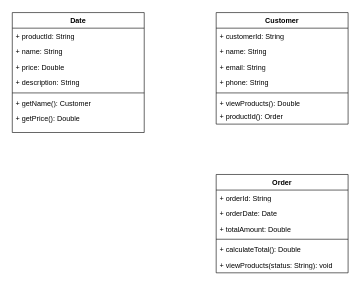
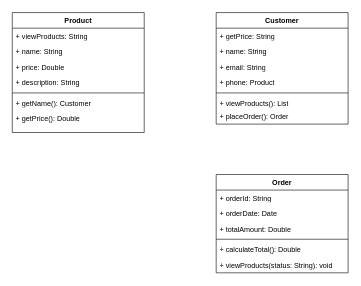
- <mxCell id="2" value="Date" style="swimlane;fontStyle=1;align=center;verticalAlign=top;childLayout=stackLayout;horizontal=1;startSize=26;horizontalStack=0;resizeParent=1;resizeParentMax=0;resizeLast=0;collapsible=1;marginBottom=0;whiteSpace=wrap;html=1;" parent="1" vertex="1"><mxGeometry x="20" y="20" width="220" height="200" as="geometry" /></mxCell>
+ <mxCell id="2" value="Product" style="swimlane;fontStyle=1;align=center;verticalAlign=top;childLayout=stackLayout;horizontal=1;startSize=26;horizontalStack=0;resizeParent=1;resizeParentMax=0;resizeLast=0;collapsible=1;marginBottom=0;whiteSpace=wrap;html=1;" parent="1" vertex="1"><mxGeometry x="20" y="20" width="220" height="200" as="geometry" /></mxCell>
- <mxCell id="3" value="+ productId: String" style="text;strokeColor=none;fillColor=none;align=left;verticalAlign=top;spacingLeft=4;spacingRight=4;overflow=hidden;rotatable=0;points=[[0,0.5],[1,0.5]];portConstraint=eastwest;whiteSpace=wrap;html=1;" parent="2" vertex="1"><mxGeometry y="26" width="220" height="26" as="geometry" /></mxCell>
+ <mxCell id="3" value="+ viewProducts: String" style="text;strokeColor=none;fillColor=none;align=left;verticalAlign=top;spacingLeft=4;spacingRight=4;overflow=hidden;rotatable=0;points=[[0,0.5],[1,0.5]];portConstraint=eastwest;whiteSpace=wrap;html=1;" parent="2" vertex="1"><mxGeometry y="26" width="220" height="26" as="geometry" /></mxCell>
- <mxCell id="11" value="+ customerId: String" style="text;strokeColor=none;fillColor=none;align=left;verticalAlign=top;spacingLeft=4;spacingRight=4;overflow=hidden;rotatable=0;points=[[0,0.5],[1,0.5]];portConstraint=eastwest;whiteSpace=wrap;html=1;" parent="10" vertex="1"><mxGeometry y="26" width="220" height="26" as="geometry" /></mxCell>
+ <mxCell id="11" value="+ getPrice: String" style="text;strokeColor=none;fillColor=none;align=left;verticalAlign=top;spacingLeft=4;spacingRight=4;overflow=hidden;rotatable=0;points=[[0,0.5],[1,0.5]];portConstraint=eastwest;whiteSpace=wrap;html=1;" parent="10" vertex="1"><mxGeometry y="26" width="220" height="26" as="geometry" /></mxCell>
- <mxCell id="14" value="+ phone: String" style="text;strokeColor=none;fillColor=none;align=left;verticalAlign=top;spacingLeft=4;spacingRight=4;overflow=hidden;rotatable=0;points=[[0,0.5],[1,0.5]];portConstraint=eastwest;whiteSpace=wrap;html=1;" parent="10" vertex="1"><mxGeometry y="104" width="220" height="26" as="geometry" /></mxCell>
+ <mxCell id="14" value="+ phone: Product" style="text;strokeColor=none;fillColor=none;align=left;verticalAlign=top;spacingLeft=4;spacingRight=4;overflow=hidden;rotatable=0;points=[[0,0.5],[1,0.5]];portConstraint=eastwest;whiteSpace=wrap;html=1;" parent="10" vertex="1"><mxGeometry y="104" width="220" height="26" as="geometry" /></mxCell>
- <mxCell id="16" value="+ viewProducts(): Double" style="text;strokeColor=none;fillColor=none;align=left;verticalAlign=top;spacingLeft=4;spacingRight=4;overflow=hidden;rotatable=0;points=[[0,0.5],[1,0.5]];portConstraint=eastwest;whiteSpace=wrap;html=1;" parent="10" vertex="1"><mxGeometry y="138" width="220" height="22" as="geometry" /></mxCell>
+ <mxCell id="16" value="+ viewProducts(): List" style="text;strokeColor=none;fillColor=none;align=left;verticalAlign=top;spacingLeft=4;spacingRight=4;overflow=hidden;rotatable=0;points=[[0,0.5],[1,0.5]];portConstraint=eastwest;whiteSpace=wrap;html=1;" parent="10" vertex="1"><mxGeometry y="138" width="220" height="22" as="geometry" /></mxCell>
- <mxCell id="17" value="+ productId(): Order" style="text;strokeColor=none;fillColor=none;align=left;verticalAlign=top;spacingLeft=4;spacingRight=4;overflow=hidden;rotatable=0;points=[[0,0.5],[1,0.5]];portConstraint=eastwest;whiteSpace=wrap;html=1;" parent="10" vertex="1"><mxGeometry y="160" width="220" height="26" as="geometry" /></mxCell>
+ <mxCell id="17" value="+ placeOrder(): Order" style="text;strokeColor=none;fillColor=none;align=left;verticalAlign=top;spacingLeft=4;spacingRight=4;overflow=hidden;rotatable=0;points=[[0,0.5],[1,0.5]];portConstraint=eastwest;whiteSpace=wrap;html=1;" parent="10" vertex="1"><mxGeometry y="160" width="220" height="26" as="geometry" /></mxCell>
